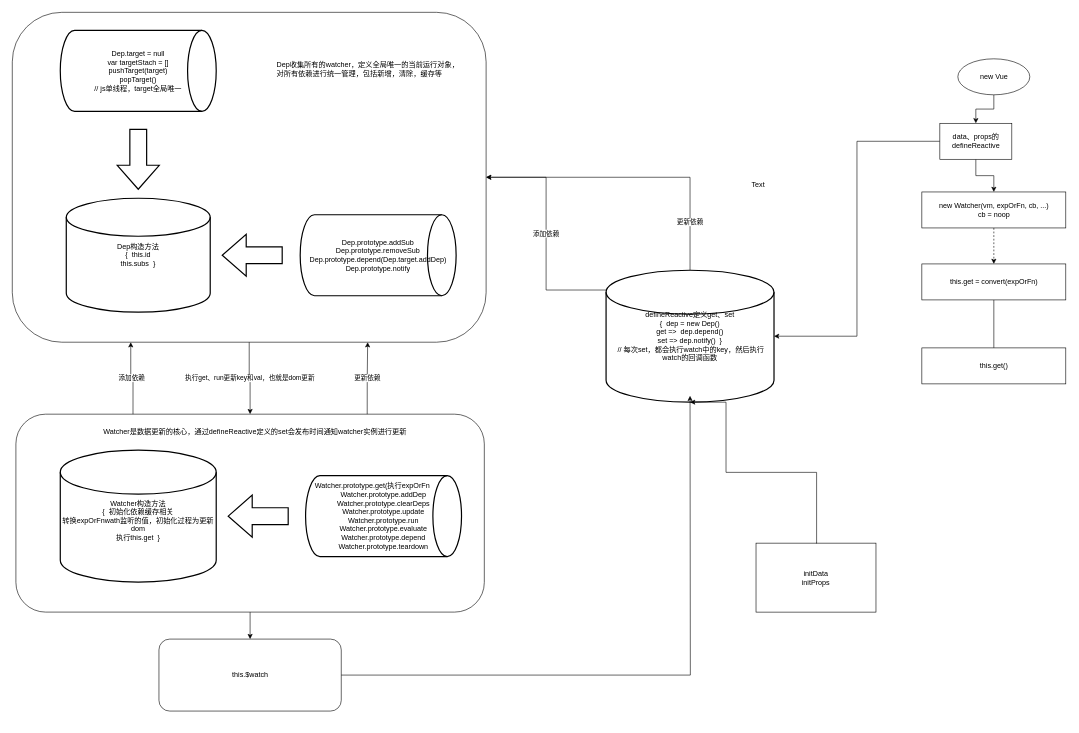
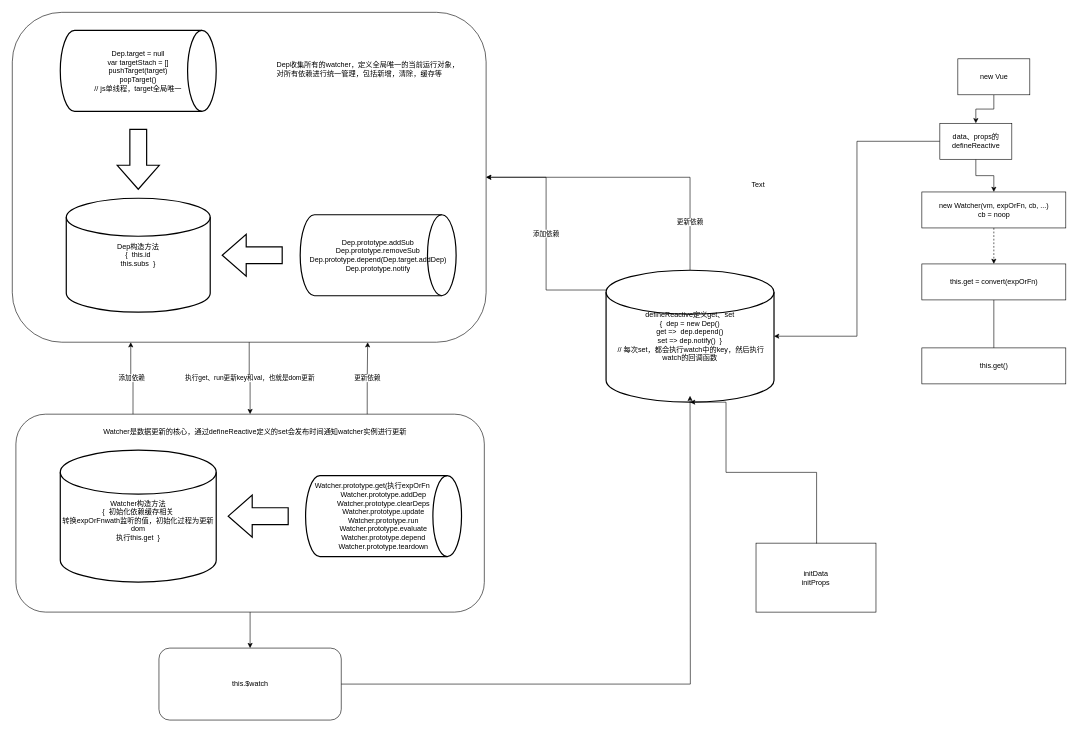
- <mxCell id="3" value="new Vue" style="ellipse;whiteSpace=wrap;html=1;" parent="1" vertex="1"><mxGeometry x="1596.5" y="97.5" width="120" height="60" as="geometry" /></mxCell>
+ <mxCell id="3" value="new Vue" style="rounded=0;whiteSpace=wrap;html=1;" parent="1" vertex="1"><mxGeometry x="1596.5" y="97.5" width="120" height="60" as="geometry" /></mxCell>
- <mxCell id="25" value="this.$watch&lt;br&gt;" style="rounded=1;whiteSpace=wrap;html=1;fillColor=none;" vertex="1" parent="1"><mxGeometry x="264.5" y="1065" width="304" height="120" as="geometry" /></mxCell>
+ <mxCell id="25" value="this.$watch&lt;br&gt;" style="rounded=1;whiteSpace=wrap;html=1;fillColor=none;" vertex="1" parent="1"><mxGeometry x="264.5" y="1080" width="304" height="120" as="geometry" /></mxCell>
